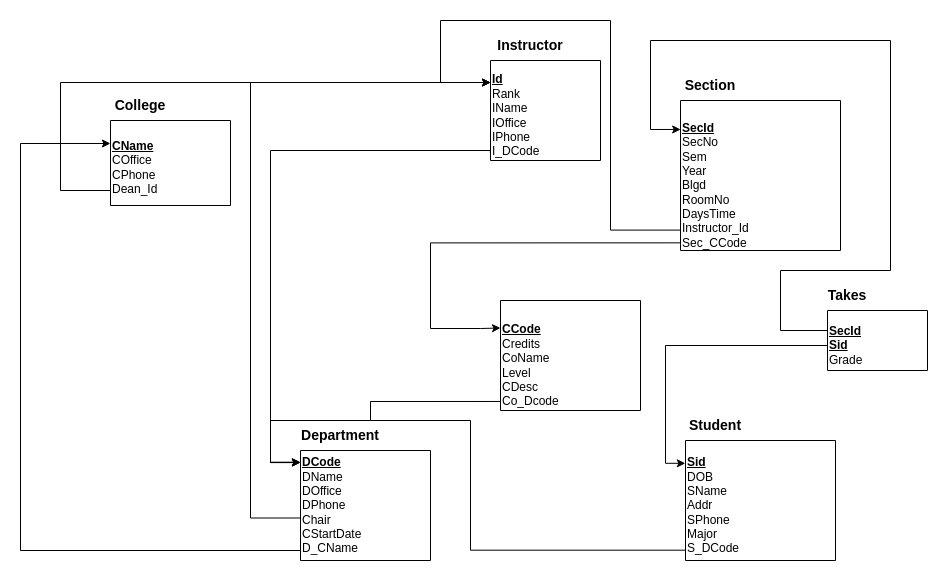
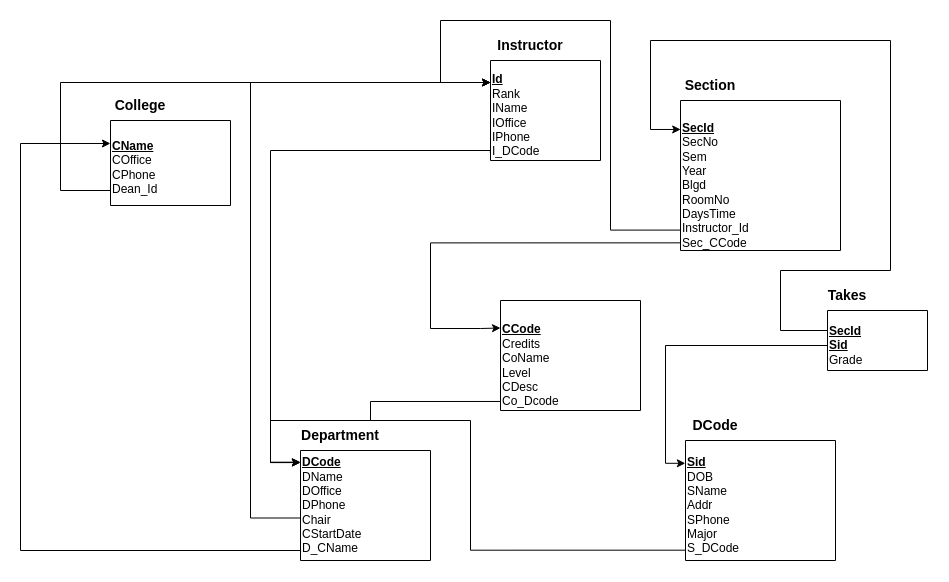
- <mxCell id="19" value="&lt;b&gt;&lt;font style=&quot;font-size: 14px;&quot;&gt;Student&lt;/font&gt;&lt;/b&gt;" style="text;html=1;strokeColor=none;fillColor=none;align=center;verticalAlign=middle;whiteSpace=wrap;rounded=0;" parent="1" vertex="1"><mxGeometry x="685" y="410" width="60" height="30" as="geometry" /></mxCell>
+ <mxCell id="19" value="&lt;b&gt;&lt;font style=&quot;font-size: 14px;&quot;&gt;DCode&lt;/font&gt;&lt;/b&gt;" style="text;html=1;strokeColor=none;fillColor=none;align=center;verticalAlign=middle;whiteSpace=wrap;rounded=0;" parent="1" vertex="1"><mxGeometry x="685" y="410" width="60" height="30" as="geometry" /></mxCell>
